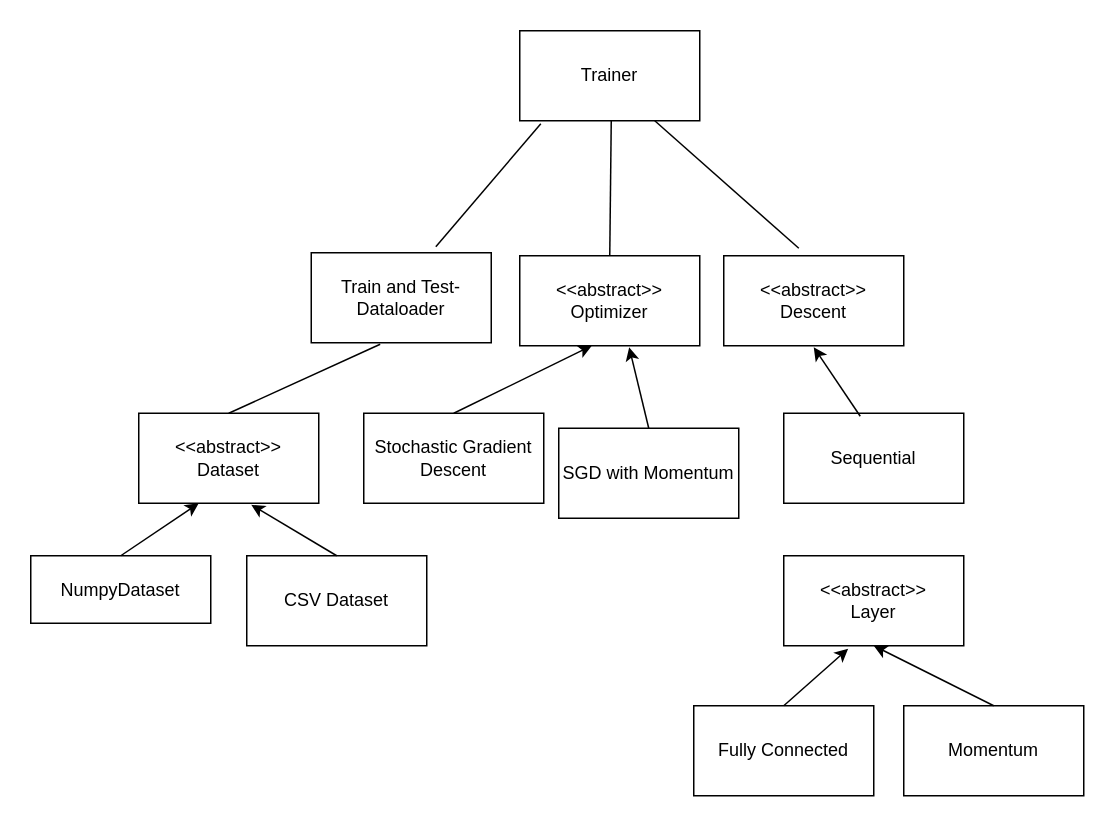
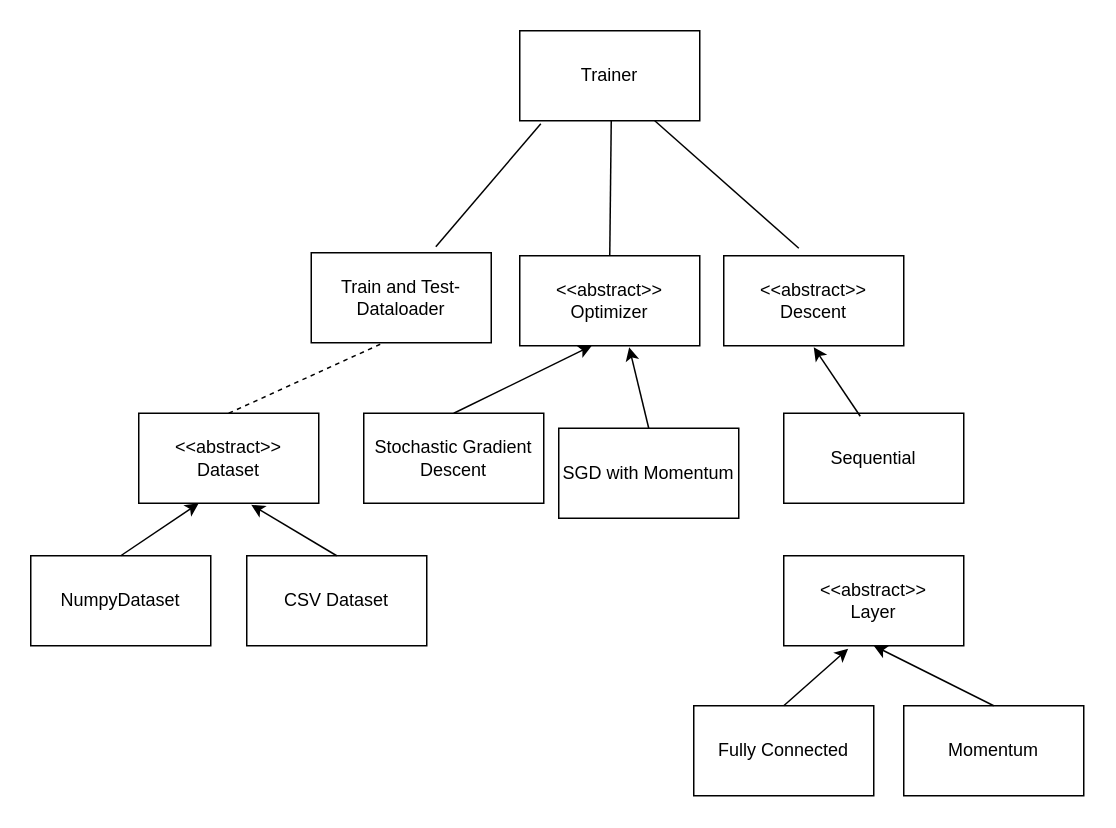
- <mxCell id="18" value="" style="endArrow=none;html=1;rounded=0;exitX=0.5;exitY=0;exitDx=0;exitDy=0;entryX=0.383;entryY=1.017;entryDx=0;entryDy=0;entryPerimeter=0;" edge="1" parent="1" source="8" target="3"><mxGeometry width="50" height="50" relative="1" as="geometry"><mxPoint x="426" y="190" as="sourcePoint" /><mxPoint x="427" y="100" as="targetPoint" /></mxGeometry></mxCell>
+ <mxCell id="18" value="" style="endArrow=none;html=1;rounded=0;exitX=0.5;exitY=0;exitDx=0;exitDy=0;entryX=0.383;entryY=1.017;entryDx=0;entryDy=0;entryPerimeter=0;dashed=1;" edge="1" parent="1" source="8" target="3"><mxGeometry width="50" height="50" relative="1" as="geometry"><mxPoint x="426" y="190" as="sourcePoint" /><mxPoint x="427" y="100" as="targetPoint" /></mxGeometry></mxCell>
- <mxCell id="9" value="NumpyDataset" style="rounded=0;whiteSpace=wrap;html=1;" vertex="1" parent="1"><mxGeometry x="20" y="370" width="120" height="45" as="geometry" /></mxCell>
+ <mxCell id="9" value="NumpyDataset" style="rounded=0;whiteSpace=wrap;html=1;" vertex="1" parent="1"><mxGeometry x="20" y="370" width="120" height="60" as="geometry" /></mxCell>
